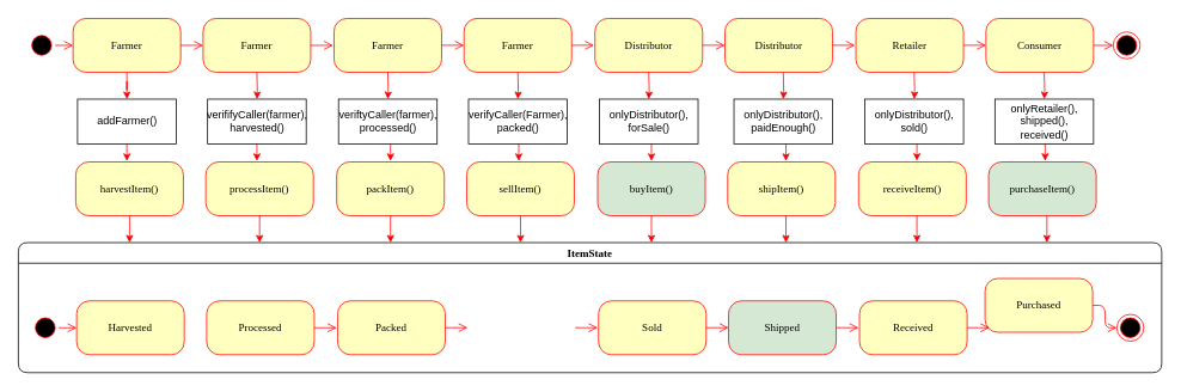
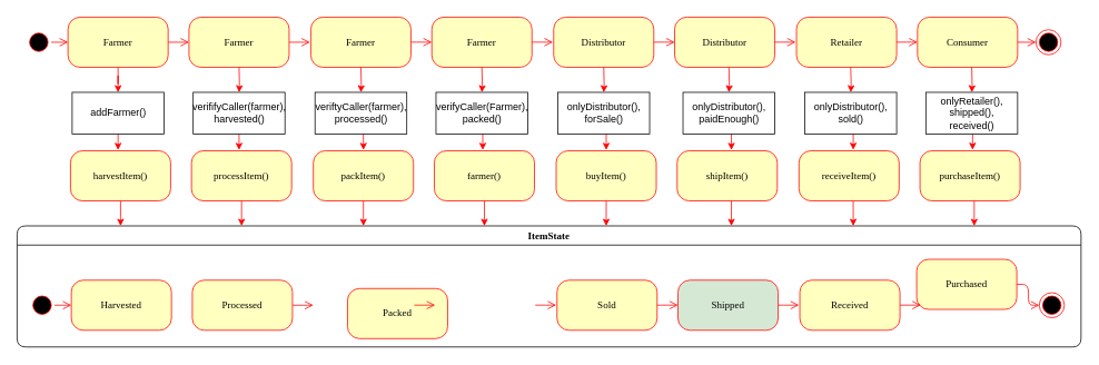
- <mxCell id="67" value="sellItem()" style="rounded=1;whiteSpace=wrap;html=1;arcSize=24;fillColor=#ffffc0;strokeColor=#ff0000;shadow=0;comic=0;labelBackgroundColor=none;fontFamily=Verdana;fontSize=12;fontColor=#000000;align=center;" vertex="1" parent="1"><mxGeometry x="520" y="180" width="120" height="60" as="geometry" /></mxCell>
+ <mxCell id="67" value="farmer()" style="rounded=1;whiteSpace=wrap;html=1;arcSize=24;fillColor=#ffffc0;strokeColor=#ff0000;shadow=0;comic=0;labelBackgroundColor=none;fontFamily=Verdana;fontSize=12;fontColor=#000000;align=center;" vertex="1" parent="1"><mxGeometry x="520" y="180" width="120" height="60" as="geometry" /></mxCell>
- <mxCell id="68" value="buyItem()" style="rounded=1;whiteSpace=wrap;html=1;arcSize=24;fillColor=#d5e8d4;strokeColor=#ff0000;shadow=0;comic=0;labelBackgroundColor=none;fontFamily=Verdana;fontSize=12;fontColor=#000000;align=center;" vertex="1" parent="1"><mxGeometry x="666" y="180" width="120" height="60" as="geometry" /></mxCell>
+ <mxCell id="68" value="buyItem()" style="rounded=1;whiteSpace=wrap;html=1;arcSize=24;fillColor=#ffffc0;strokeColor=#ff0000;shadow=0;comic=0;labelBackgroundColor=none;fontFamily=Verdana;fontSize=12;fontColor=#000000;align=center;" vertex="1" parent="1"><mxGeometry x="666" y="180" width="120" height="60" as="geometry" /></mxCell>
- <mxCell id="71" value="purchaseItem()" style="rounded=1;whiteSpace=wrap;html=1;arcSize=24;fillColor=#d5e8d4;strokeColor=#ff0000;shadow=0;comic=0;labelBackgroundColor=none;fontFamily=Verdana;fontSize=12;fontColor=#000000;align=center;" vertex="1" parent="1"><mxGeometry x="1102" y="180" width="120" height="60" as="geometry" /></mxCell>
+ <mxCell id="71" value="purchaseItem()" style="rounded=1;whiteSpace=wrap;html=1;arcSize=24;fillColor=#ffffc0;strokeColor=#ff0000;shadow=0;comic=0;labelBackgroundColor=none;fontFamily=Verdana;fontSize=12;fontColor=#000000;align=center;" vertex="1" parent="1"><mxGeometry x="1102" y="180" width="120" height="60" as="geometry" /></mxCell>
- <mxCell id="16" value="Packed" style="rounded=1;whiteSpace=wrap;html=1;arcSize=24;fillColor=#ffffc0;strokeColor=#ff0000;shadow=0;comic=0;labelBackgroundColor=none;fontFamily=Verdana;fontSize=12;fontColor=#000000;align=center;" parent="10" vertex="1"><mxGeometry x="356" y="65" width="120" height="60" as="geometry" /></mxCell>
+ <mxCell id="16" value="Packed" style="rounded=1;whiteSpace=wrap;html=1;arcSize=24;fillColor=#ffffc0;strokeColor=#ff0000;shadow=0;comic=0;labelBackgroundColor=none;fontFamily=Verdana;fontSize=12;fontColor=#000000;align=center;" parent="10" vertex="1"><mxGeometry x="396" y="75" width="120" height="60" as="geometry" /></mxCell>
